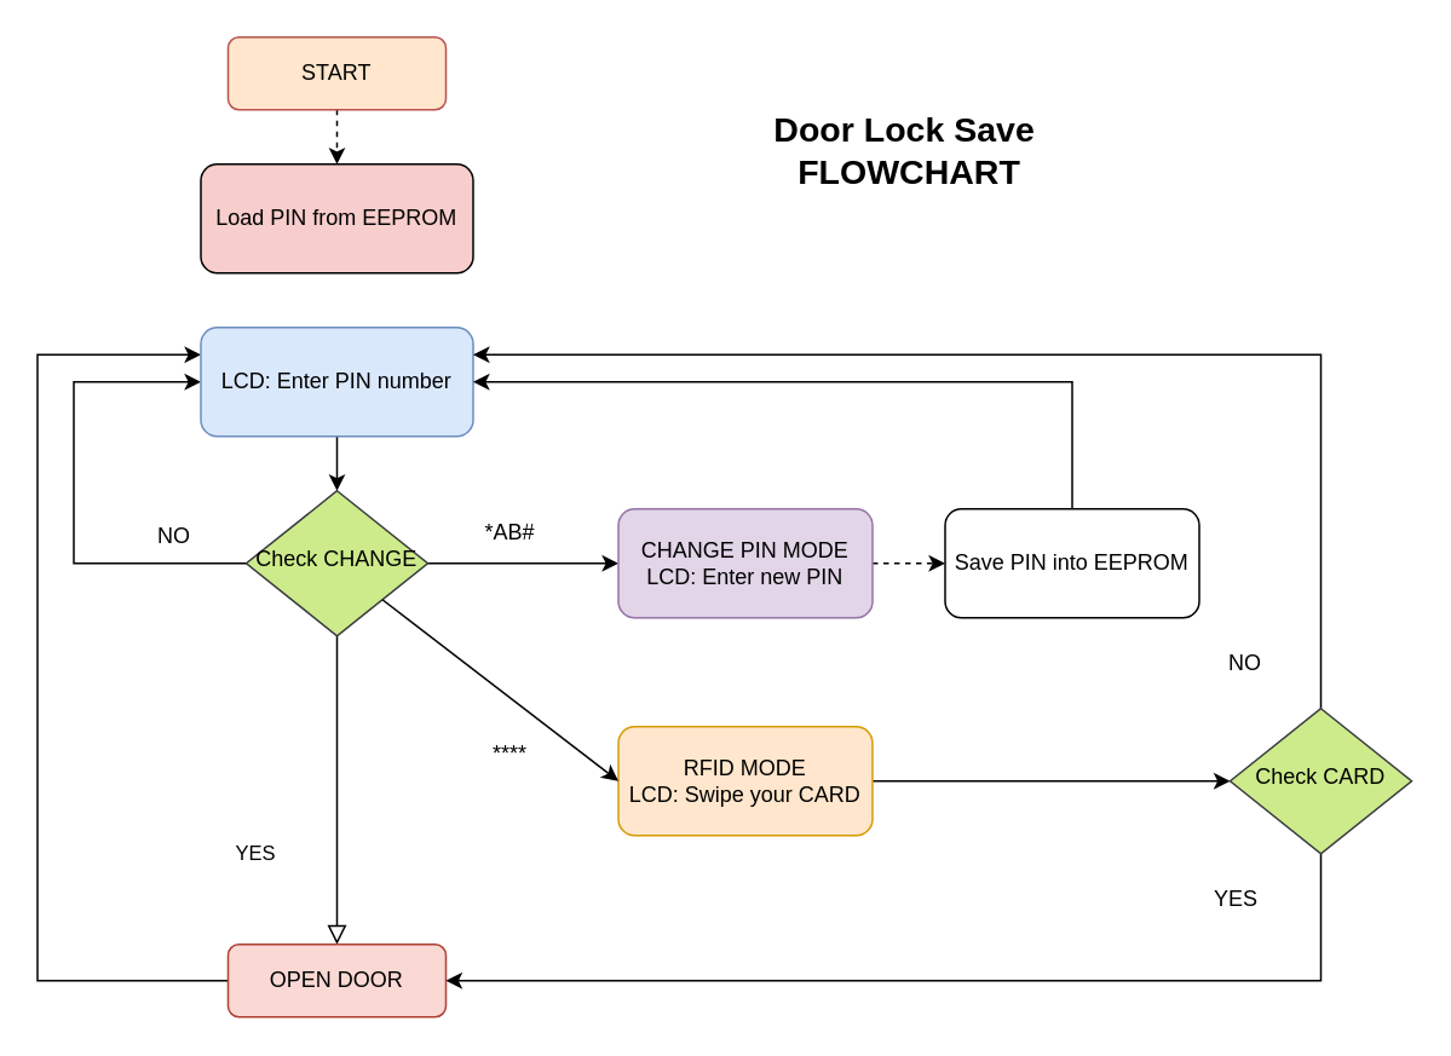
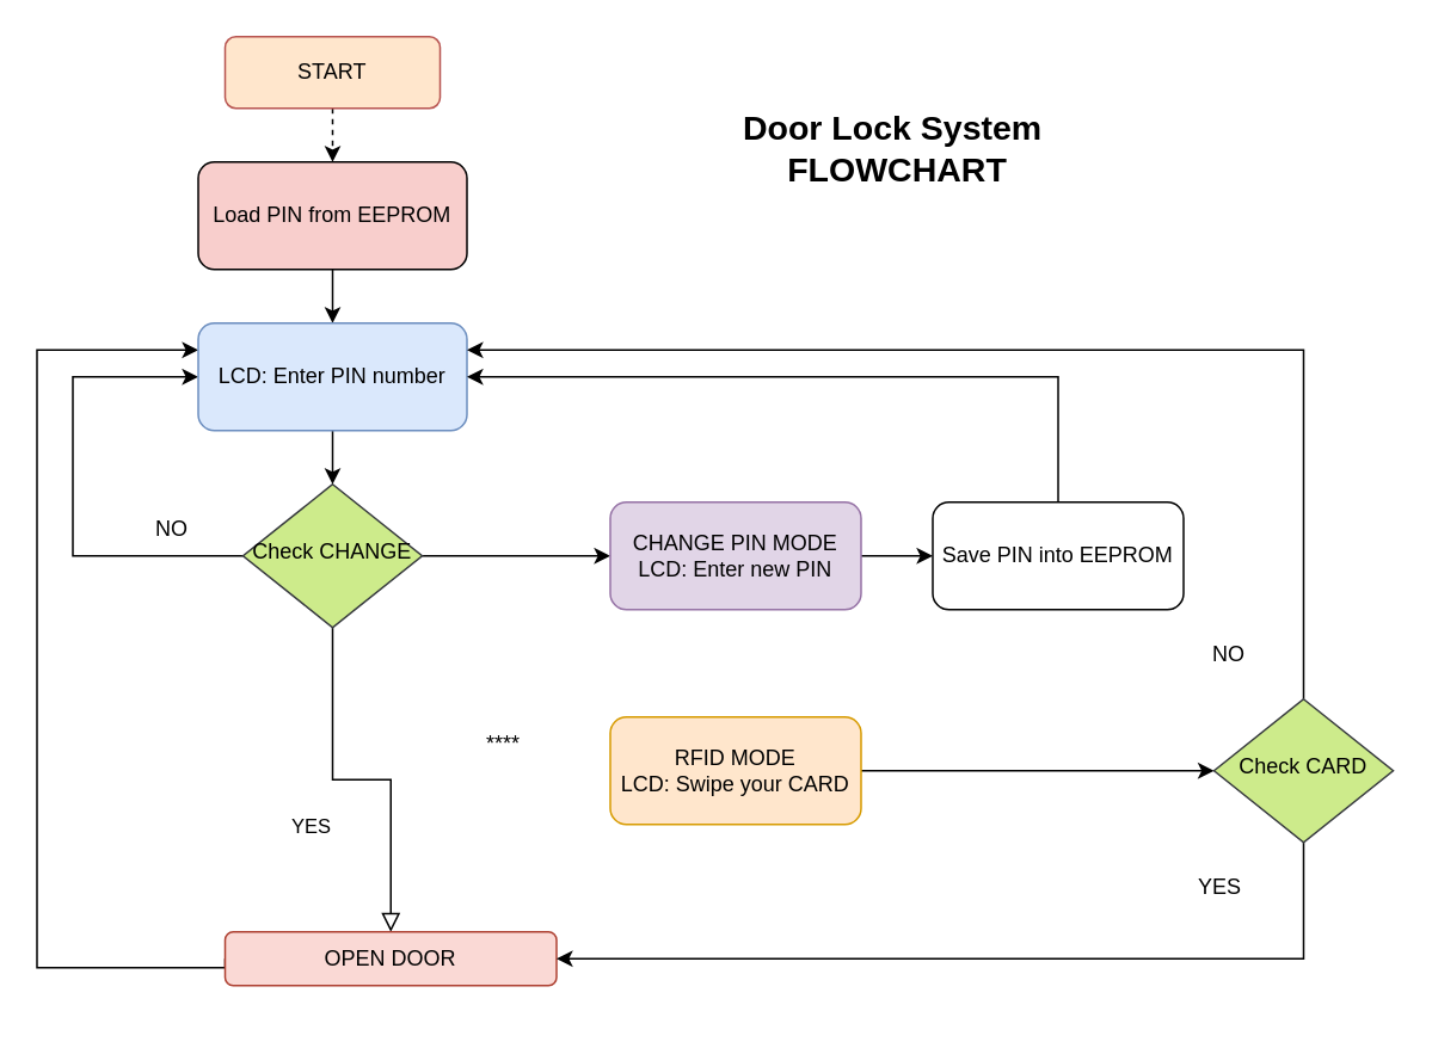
- <mxCell id="29" value="Door Lock Save&amp;nbsp;&lt;div style=&quot;font-size: 19px;&quot;&gt;FLOWCHART&lt;/div&gt;" style="text;html=1;align=center;verticalAlign=middle;resizable=0;points=[];autosize=1;strokeColor=none;fillColor=none;fontSize=19;fontStyle=1" parent="1" vertex="1"><mxGeometry x="410" y="53" width="180" height="60" as="geometry" /></mxCell>
+ <mxCell id="29" value="Door Lock System&amp;nbsp;&lt;div style=&quot;font-size: 19px;&quot;&gt;FLOWCHART&lt;/div&gt;" style="text;html=1;align=center;verticalAlign=middle;resizable=0;points=[];autosize=1;strokeColor=none;fillColor=none;fontSize=19;fontStyle=1" parent="1" vertex="1"><mxGeometry x="410" y="53" width="180" height="60" as="geometry" /></mxCell>
+ <mxCell id="10" style="edgeStyle=orthogonalEdgeStyle;rounded=0;orthogonalLoop=1;jettySize=auto;html=1;exitX=0.5;exitY=1;exitDx=0;exitDy=0;entryX=0.5;entryY=0;entryDx=0;entryDy=0;" parent="1" source="11" target="13" edge="1"><mxGeometry relative="1" as="geometry" /></mxCell>
- <mxCell id="17" value="*AB#" style="text;html=1;align=center;verticalAlign=middle;resizable=0;points=[];autosize=1;strokeColor=none;fillColor=none;" parent="1" vertex="1"><mxGeometry x="255" y="278" width="50" height="30" as="geometry" /></mxCell>
- <mxCell id="15" style="edgeStyle=orthogonalEdgeStyle;rounded=0;orthogonalLoop=1;jettySize=auto;html=1;exitX=1;exitY=0.5;exitDx=0;exitDy=0;entryX=0;entryY=0.5;entryDx=0;entryDy=0;dashed=1;" parent="1" source="16" target="23" edge="1"><mxGeometry relative="1" as="geometry" /></mxCell>
+ <mxCell id="15" style="edgeStyle=orthogonalEdgeStyle;rounded=0;orthogonalLoop=1;jettySize=auto;html=1;exitX=1;exitY=0.5;exitDx=0;exitDy=0;entryX=0;entryY=0.5;entryDx=0;entryDy=0;" parent="1" source="16" target="23" edge="1"><mxGeometry relative="1" as="geometry" /></mxCell>
- <mxCell id="20" value="" style="endArrow=classic;html=1;rounded=0;entryX=0;entryY=0.5;entryDx=0;entryDy=0;exitX=1;exitY=1;exitDx=0;exitDy=0;" parent="1" source="7" target="19" edge="1"><mxGeometry width="50" height="50" relative="1" as="geometry"><mxPoint x="190" y="430" as="sourcePoint" /><mxPoint x="270" y="380" as="targetPoint" /></mxGeometry></mxCell>
- <mxCell id="9" value="OPEN DOOR" style="rounded=1;whiteSpace=wrap;html=1;fontSize=12;glass=0;strokeWidth=1;shadow=0;fillColor=#fad9d5;strokeColor=#ae4132;" parent="1" vertex="1"><mxGeometry x="125" y="520" width="120" height="40" as="geometry" /></mxCell>
+ <mxCell id="9" value="OPEN DOOR" style="rounded=1;whiteSpace=wrap;html=1;fontSize=12;glass=0;strokeWidth=1;shadow=0;fillColor=#fad9d5;strokeColor=#ae4132;" parent="1" vertex="1"><mxGeometry x="125" y="520" width="185" height="30" as="geometry" /></mxCell>
